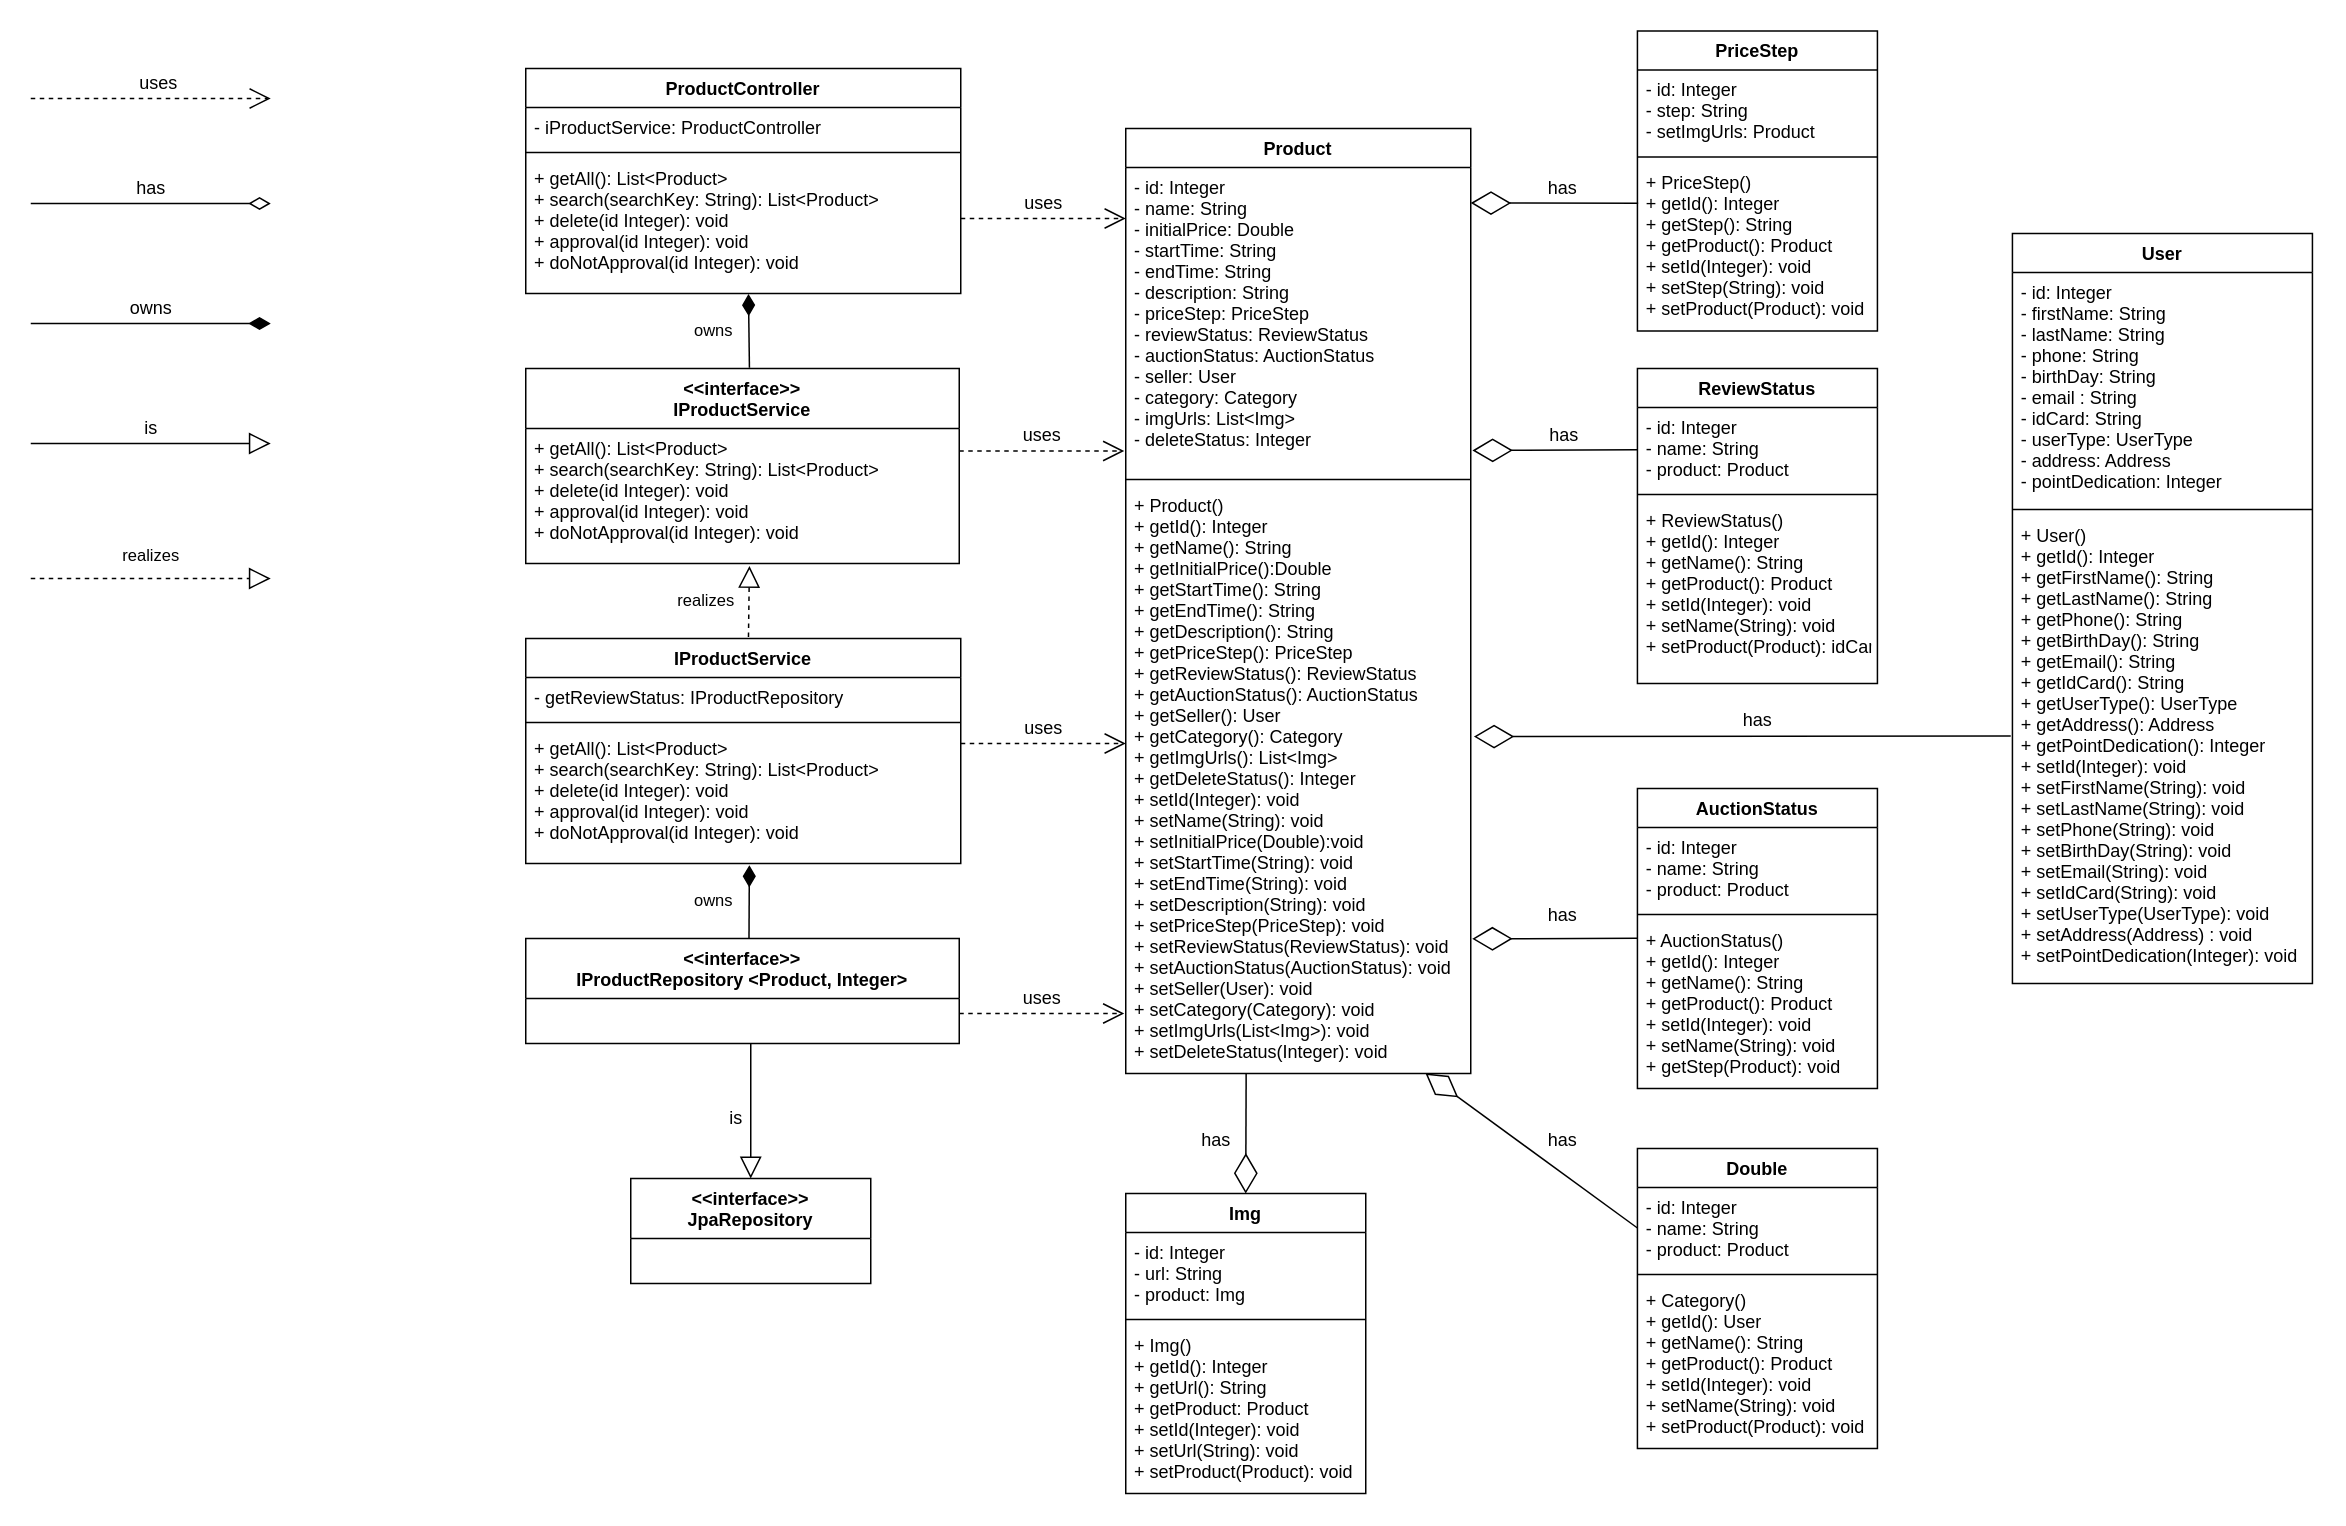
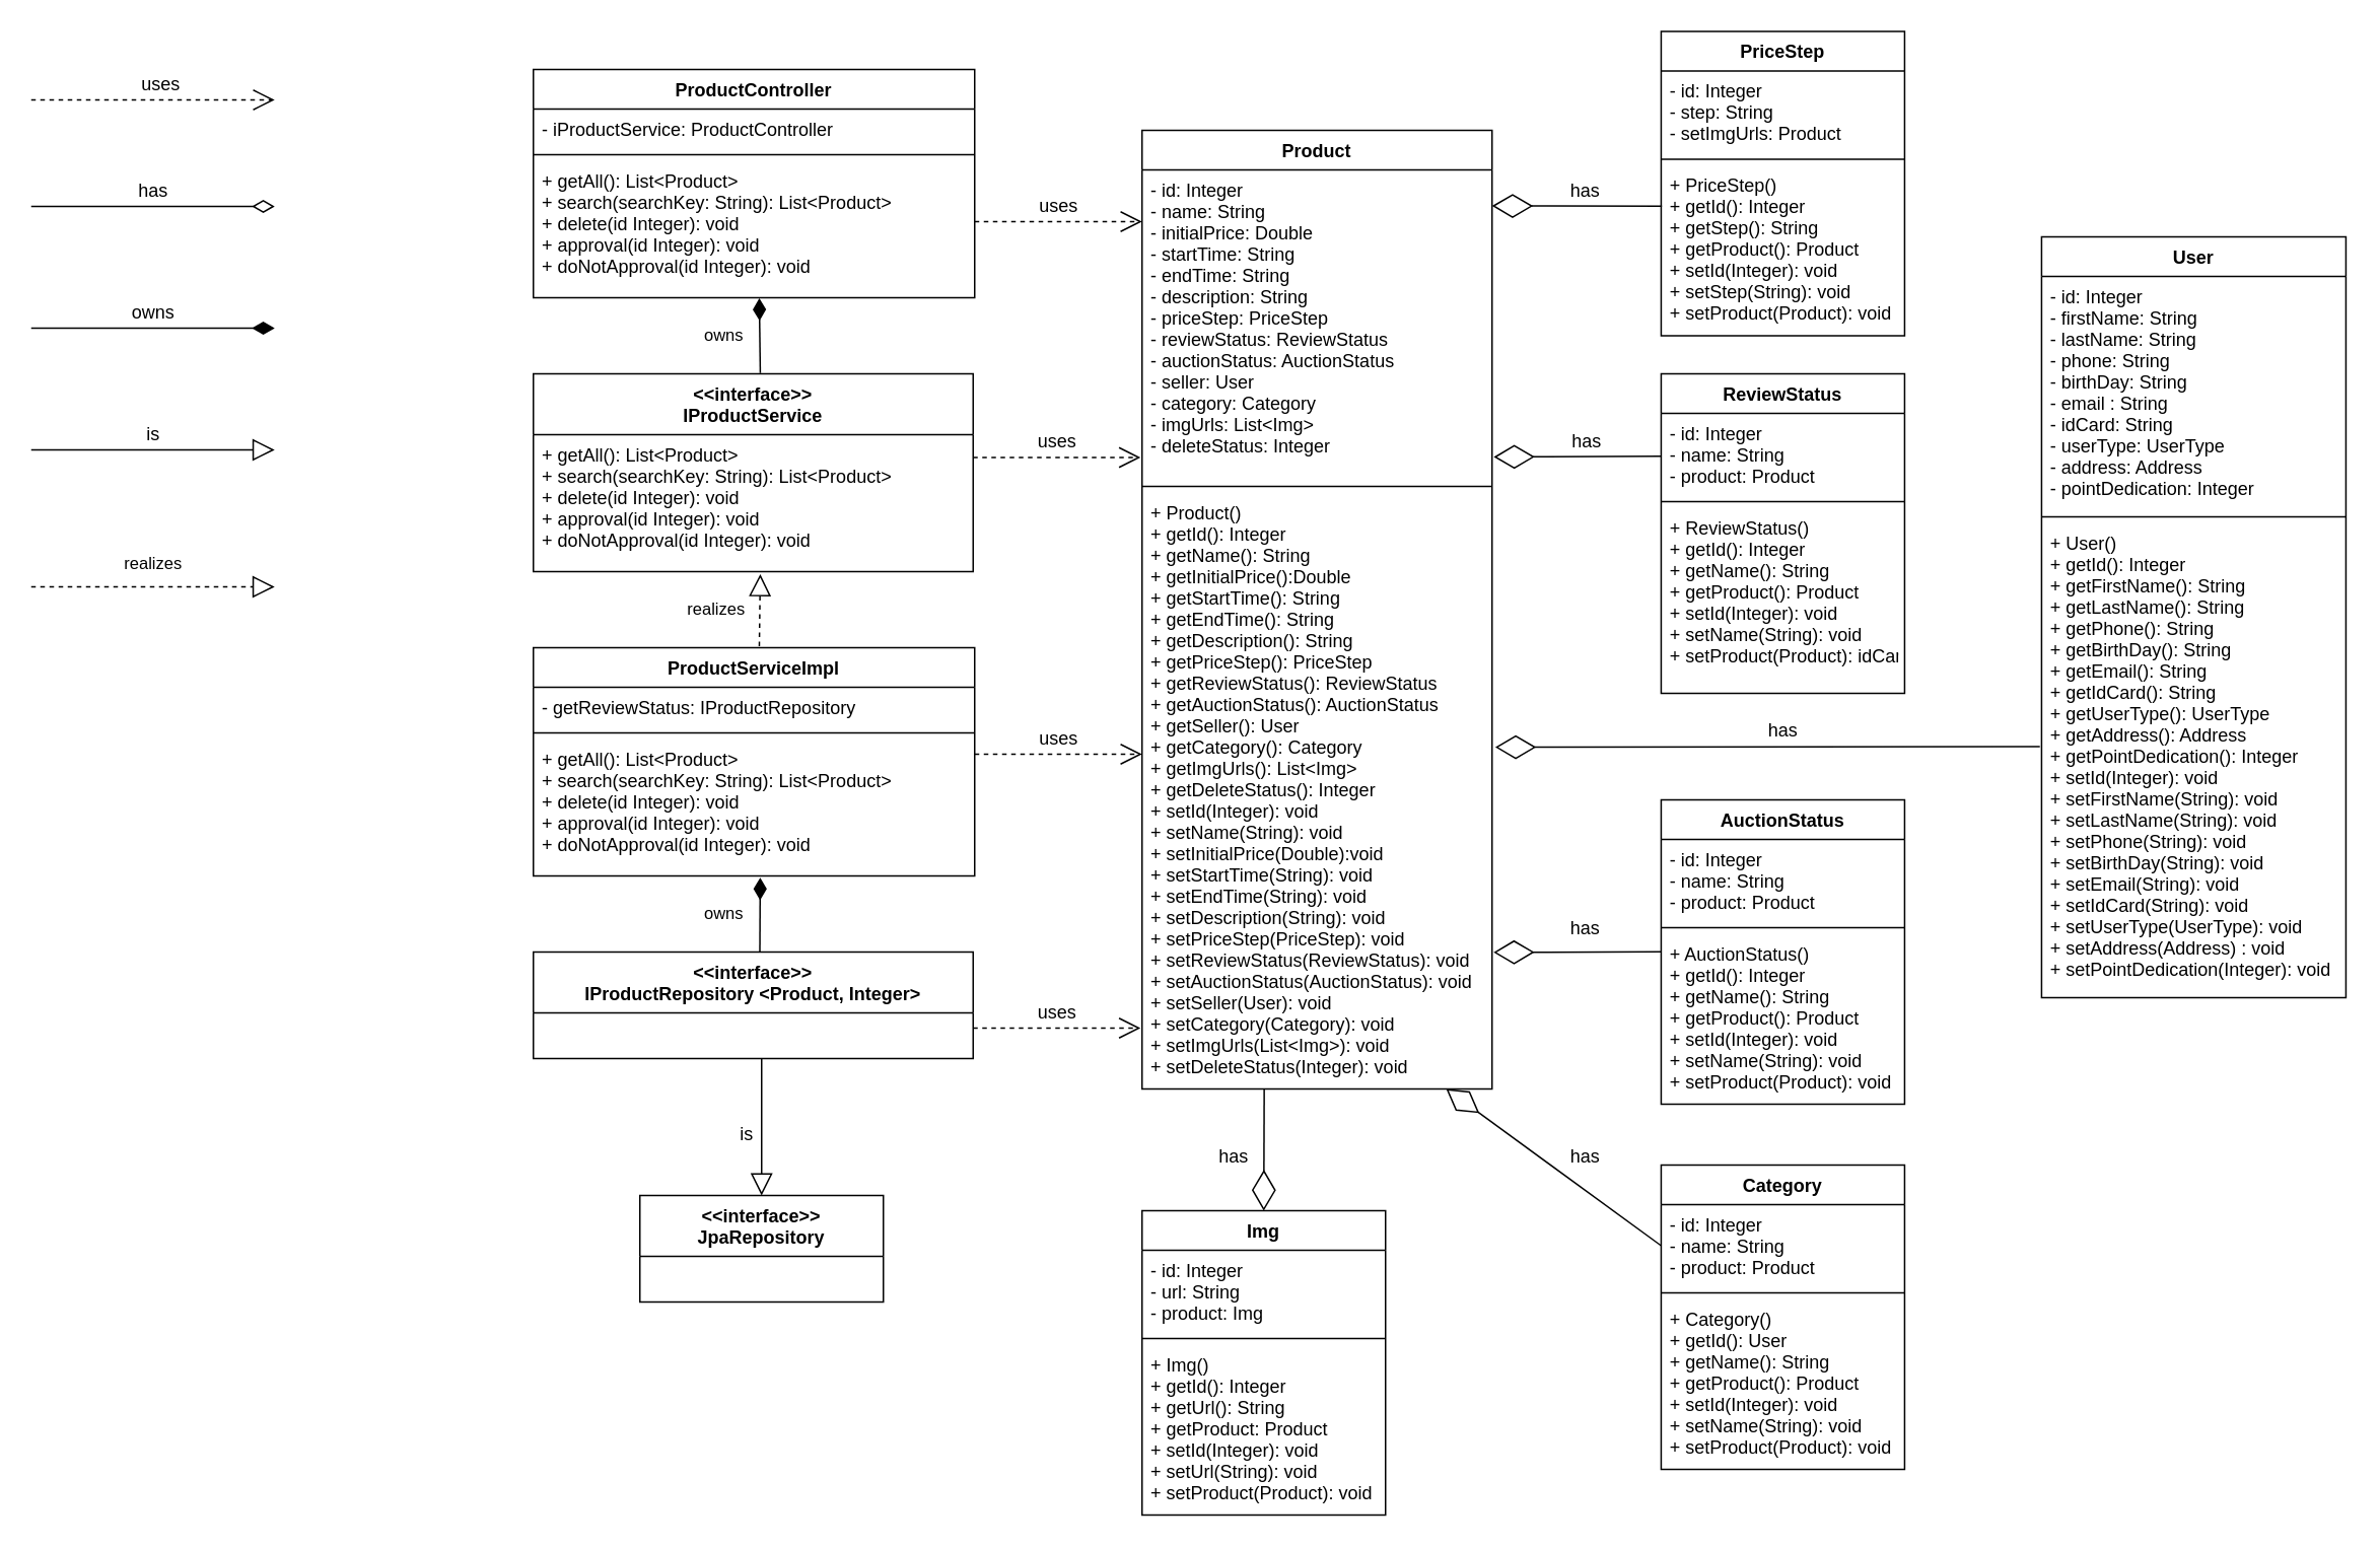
- <mxCell id="16" value="IProductService" style="swimlane;fontStyle=1;align=center;verticalAlign=top;childLayout=stackLayout;horizontal=1;startSize=26;horizontalStack=0;resizeParent=1;resizeParentMax=0;resizeLast=0;collapsible=1;marginBottom=0;swimlaneLine=1;rounded=0;shadow=0;glass=0;sketch=0;" parent="1" vertex="1"><mxGeometry x="350" y="425" width="290" height="150" as="geometry"><mxRectangle x="300" y="380" width="140" height="30" as="alternateBounds" /></mxGeometry></mxCell>
+ <mxCell id="16" value="ProductServiceImpl" style="swimlane;fontStyle=1;align=center;verticalAlign=top;childLayout=stackLayout;horizontal=1;startSize=26;horizontalStack=0;resizeParent=1;resizeParentMax=0;resizeLast=0;collapsible=1;marginBottom=0;swimlaneLine=1;rounded=0;shadow=0;glass=0;sketch=0;" parent="1" vertex="1"><mxGeometry x="350" y="425" width="290" height="150" as="geometry"><mxRectangle x="300" y="380" width="140" height="30" as="alternateBounds" /></mxGeometry></mxCell>
- <mxCell id="38" value="+ AuctionStatus()&#10;+ getId(): Integer&#10;+ getName(): String&#10;+ getProduct(): Product&#10;+ setId(Integer): void&#10;+ setName(String): void&#10;+ getStep(Product): void" style="text;strokeColor=none;fillColor=none;align=left;verticalAlign=top;spacingLeft=4;spacingRight=4;overflow=hidden;rotatable=0;points=[[0,0.5],[1,0.5]];portConstraint=eastwest;" parent="35" vertex="1"><mxGeometry y="88" width="160" height="112" as="geometry" /></mxCell>
+ <mxCell id="38" value="+ AuctionStatus()&#10;+ getId(): Integer&#10;+ getName(): String&#10;+ getProduct(): Product&#10;+ setId(Integer): void&#10;+ setName(String): void&#10;+ setProduct(Product): void" style="text;strokeColor=none;fillColor=none;align=left;verticalAlign=top;spacingLeft=4;spacingRight=4;overflow=hidden;rotatable=0;points=[[0,0.5],[1,0.5]];portConstraint=eastwest;" parent="35" vertex="1"><mxGeometry y="88" width="160" height="112" as="geometry" /></mxCell>
- <mxCell id="43" value="Double" style="swimlane;fontStyle=1;align=center;verticalAlign=top;childLayout=stackLayout;horizontal=1;startSize=26;horizontalStack=0;resizeParent=1;resizeParentMax=0;resizeLast=0;collapsible=1;marginBottom=0;" parent="1" vertex="1"><mxGeometry x="1091.12" y="765" width="160" height="200" as="geometry"><mxRectangle x="910" y="1440" width="80" height="26" as="alternateBounds" /></mxGeometry></mxCell>
+ <mxCell id="43" value="Category" style="swimlane;fontStyle=1;align=center;verticalAlign=top;childLayout=stackLayout;horizontal=1;startSize=26;horizontalStack=0;resizeParent=1;resizeParentMax=0;resizeLast=0;collapsible=1;marginBottom=0;" parent="1" vertex="1"><mxGeometry x="1091.12" y="765" width="160" height="200" as="geometry"><mxRectangle x="910" y="1440" width="80" height="26" as="alternateBounds" /></mxGeometry></mxCell>
